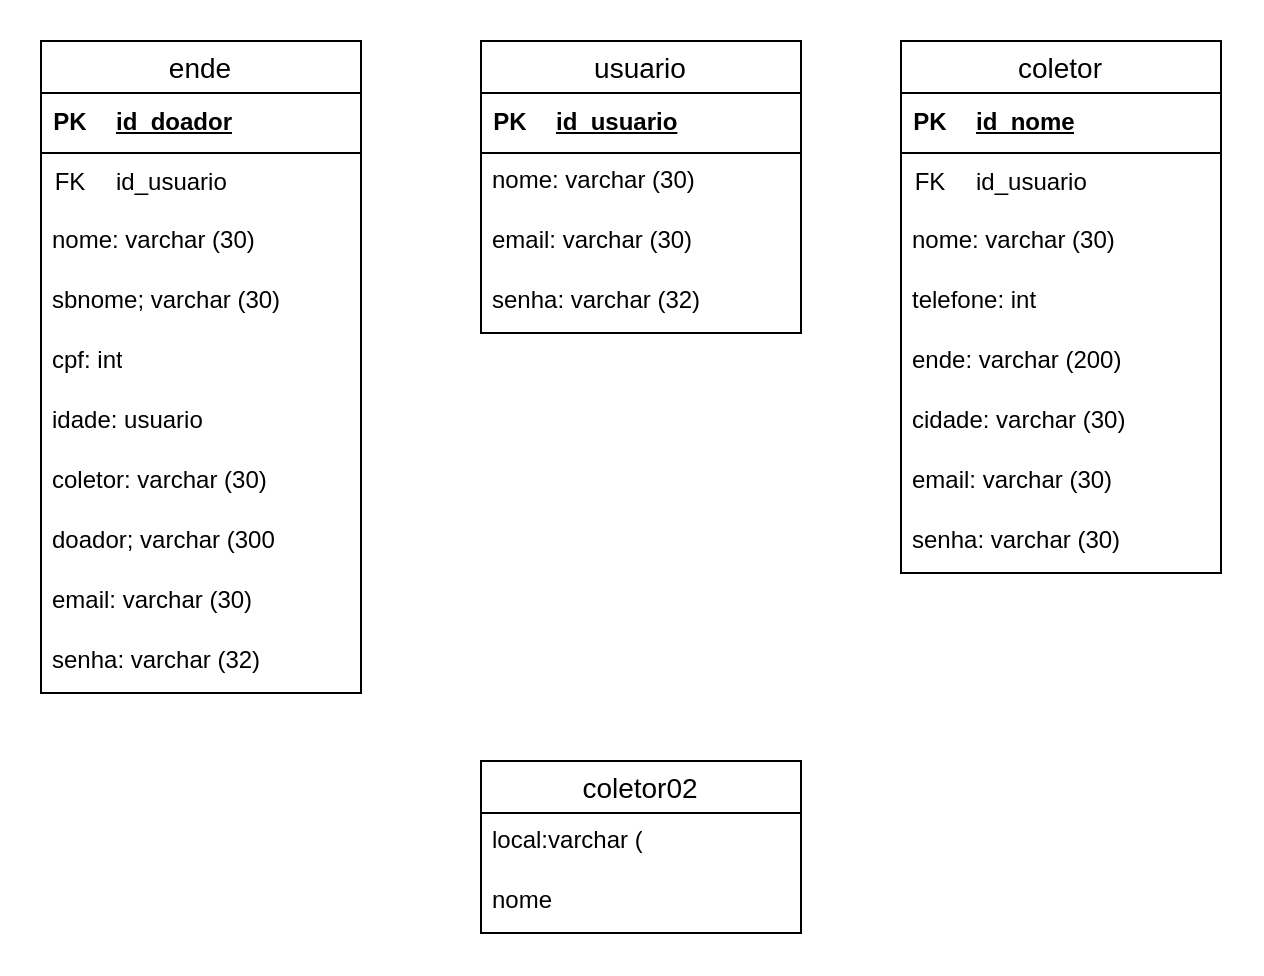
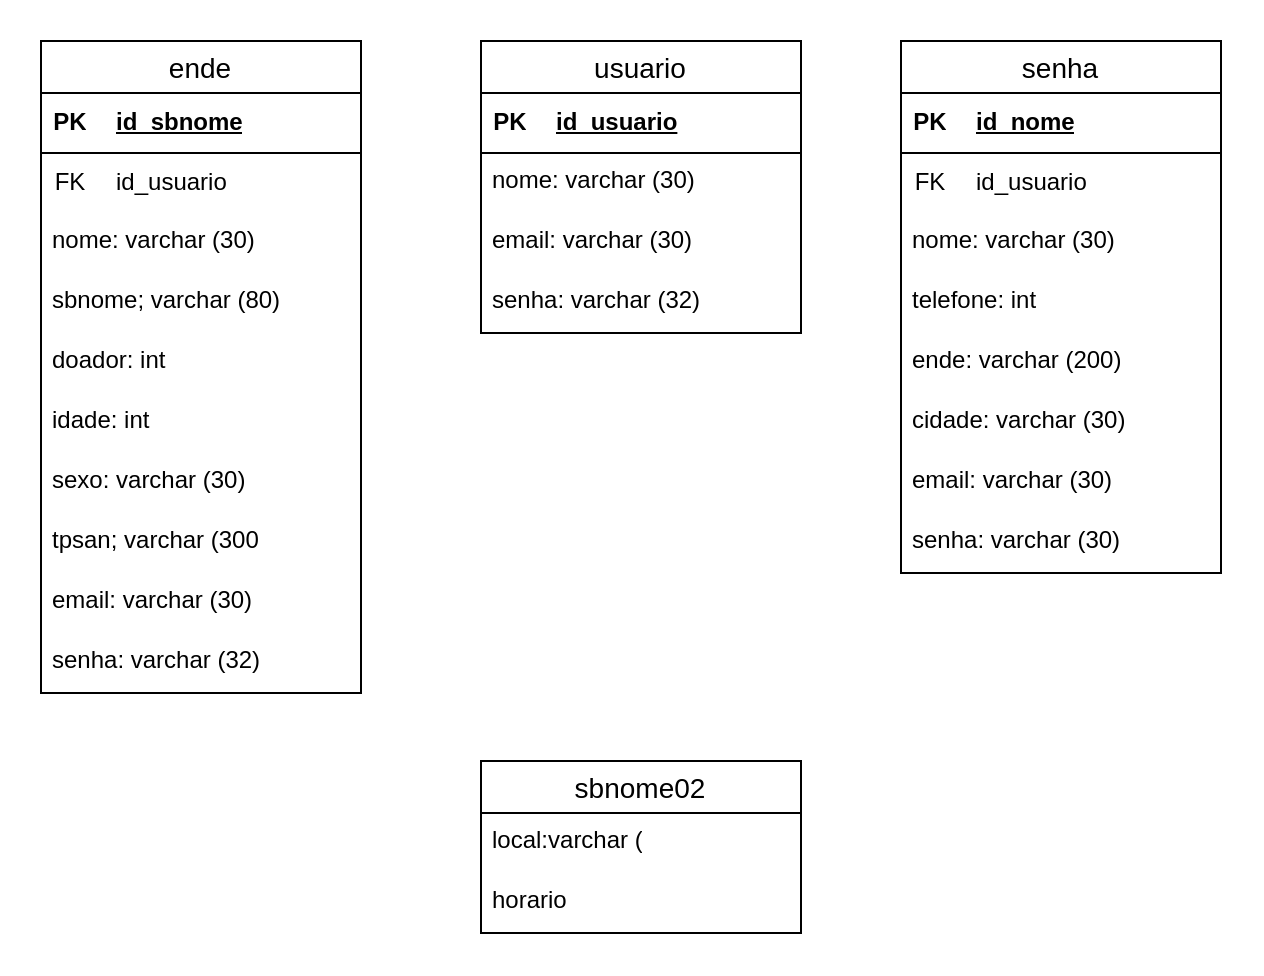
- <mxCell id="19" value="coletor" style="swimlane;fontStyle=0;childLayout=stackLayout;horizontal=1;startSize=26;horizontalStack=0;resizeParent=1;resizeParentMax=0;resizeLast=0;collapsible=1;marginBottom=0;align=center;fontSize=14;" parent="1" vertex="1"><mxGeometry x="450" y="20" width="160" height="266" as="geometry" /></mxCell>
+ <mxCell id="19" value="senha" style="swimlane;fontStyle=0;childLayout=stackLayout;horizontal=1;startSize=26;horizontalStack=0;resizeParent=1;resizeParentMax=0;resizeLast=0;collapsible=1;marginBottom=0;align=center;fontSize=14;" parent="1" vertex="1"><mxGeometry x="450" y="20" width="160" height="266" as="geometry" /></mxCell>
- <mxCell id="6" value="id_doador" style="shape=partialRectangle;connectable=0;fillColor=none;top=0;left=0;bottom=0;right=0;align=left;spacingLeft=6;fontStyle=5;overflow=hidden;whiteSpace=wrap;html=1;" parent="4" vertex="1"><mxGeometry x="30" width="130" height="30" as="geometry"><mxRectangle width="130" height="30" as="alternateBounds" /></mxGeometry></mxCell>
+ <mxCell id="6" value="id_sbnome" style="shape=partialRectangle;connectable=0;fillColor=none;top=0;left=0;bottom=0;right=0;align=left;spacingLeft=6;fontStyle=5;overflow=hidden;whiteSpace=wrap;html=1;" parent="4" vertex="1"><mxGeometry x="30" width="130" height="30" as="geometry"><mxRectangle width="130" height="30" as="alternateBounds" /></mxGeometry></mxCell>
- <mxCell id="12" value="sbnome; varchar (30)" style="text;strokeColor=none;fillColor=none;spacingLeft=4;spacingRight=4;overflow=hidden;rotatable=0;points=[[0,0.5],[1,0.5]];portConstraint=eastwest;fontSize=12;whiteSpace=wrap;html=1;" parent="2" vertex="1"><mxGeometry y="116" width="160" height="30" as="geometry" /></mxCell>
+ <mxCell id="12" value="sbnome; varchar (80)" style="text;strokeColor=none;fillColor=none;spacingLeft=4;spacingRight=4;overflow=hidden;rotatable=0;points=[[0,0.5],[1,0.5]];portConstraint=eastwest;fontSize=12;whiteSpace=wrap;html=1;" parent="2" vertex="1"><mxGeometry y="116" width="160" height="30" as="geometry" /></mxCell>
- <mxCell id="13" value="cpf: int" style="text;strokeColor=none;fillColor=none;spacingLeft=4;spacingRight=4;overflow=hidden;rotatable=0;points=[[0,0.5],[1,0.5]];portConstraint=eastwest;fontSize=12;whiteSpace=wrap;html=1;" parent="2" vertex="1"><mxGeometry y="146" width="160" height="30" as="geometry" /></mxCell>
+ <mxCell id="13" value="doador: int" style="text;strokeColor=none;fillColor=none;spacingLeft=4;spacingRight=4;overflow=hidden;rotatable=0;points=[[0,0.5],[1,0.5]];portConstraint=eastwest;fontSize=12;whiteSpace=wrap;html=1;" parent="2" vertex="1"><mxGeometry y="146" width="160" height="30" as="geometry" /></mxCell>
- <mxCell id="14" value="idade: usuario" style="text;strokeColor=none;fillColor=none;spacingLeft=4;spacingRight=4;overflow=hidden;rotatable=0;points=[[0,0.5],[1,0.5]];portConstraint=eastwest;fontSize=12;whiteSpace=wrap;html=1;" parent="2" vertex="1"><mxGeometry y="176" width="160" height="30" as="geometry" /></mxCell>
+ <mxCell id="14" value="idade: int" style="text;strokeColor=none;fillColor=none;spacingLeft=4;spacingRight=4;overflow=hidden;rotatable=0;points=[[0,0.5],[1,0.5]];portConstraint=eastwest;fontSize=12;whiteSpace=wrap;html=1;" parent="2" vertex="1"><mxGeometry y="176" width="160" height="30" as="geometry" /></mxCell>
- <mxCell id="15" value="coletor: varchar (30)" style="text;strokeColor=none;fillColor=none;spacingLeft=4;spacingRight=4;overflow=hidden;rotatable=0;points=[[0,0.5],[1,0.5]];portConstraint=eastwest;fontSize=12;whiteSpace=wrap;html=1;" parent="2" vertex="1"><mxGeometry y="206" width="160" height="30" as="geometry" /></mxCell>
+ <mxCell id="15" value="sexo: varchar (30)" style="text;strokeColor=none;fillColor=none;spacingLeft=4;spacingRight=4;overflow=hidden;rotatable=0;points=[[0,0.5],[1,0.5]];portConstraint=eastwest;fontSize=12;whiteSpace=wrap;html=1;" parent="2" vertex="1"><mxGeometry y="206" width="160" height="30" as="geometry" /></mxCell>
- <mxCell id="16" value="doador; varchar (300" style="text;strokeColor=none;fillColor=none;spacingLeft=4;spacingRight=4;overflow=hidden;rotatable=0;points=[[0,0.5],[1,0.5]];portConstraint=eastwest;fontSize=12;whiteSpace=wrap;html=1;" parent="2" vertex="1"><mxGeometry y="236" width="160" height="30" as="geometry" /></mxCell>
+ <mxCell id="16" value="tpsan; varchar (300" style="text;strokeColor=none;fillColor=none;spacingLeft=4;spacingRight=4;overflow=hidden;rotatable=0;points=[[0,0.5],[1,0.5]];portConstraint=eastwest;fontSize=12;whiteSpace=wrap;html=1;" parent="2" vertex="1"><mxGeometry y="236" width="160" height="30" as="geometry" /></mxCell>
- <mxCell id="42" value="coletor02" style="swimlane;fontStyle=0;childLayout=stackLayout;horizontal=1;startSize=26;horizontalStack=0;resizeParent=1;resizeParentMax=0;resizeLast=0;collapsible=1;marginBottom=0;align=center;fontSize=14;" vertex="1" parent="1"><mxGeometry x="240" y="380" width="160" height="86" as="geometry" /></mxCell>
+ <mxCell id="42" value="sbnome02" style="swimlane;fontStyle=0;childLayout=stackLayout;horizontal=1;startSize=26;horizontalStack=0;resizeParent=1;resizeParentMax=0;resizeLast=0;collapsible=1;marginBottom=0;align=center;fontSize=14;" vertex="1" parent="1"><mxGeometry x="240" y="380" width="160" height="86" as="geometry" /></mxCell>
- <mxCell id="44" value="nome" style="text;strokeColor=none;fillColor=none;spacingLeft=4;spacingRight=4;overflow=hidden;rotatable=0;points=[[0,0.5],[1,0.5]];portConstraint=eastwest;fontSize=12;whiteSpace=wrap;html=1;" vertex="1" parent="42"><mxGeometry y="56" width="160" height="30" as="geometry" /></mxCell>
+ <mxCell id="44" value="horario" style="text;strokeColor=none;fillColor=none;spacingLeft=4;spacingRight=4;overflow=hidden;rotatable=0;points=[[0,0.5],[1,0.5]];portConstraint=eastwest;fontSize=12;whiteSpace=wrap;html=1;" vertex="1" parent="42"><mxGeometry y="56" width="160" height="30" as="geometry" /></mxCell>
